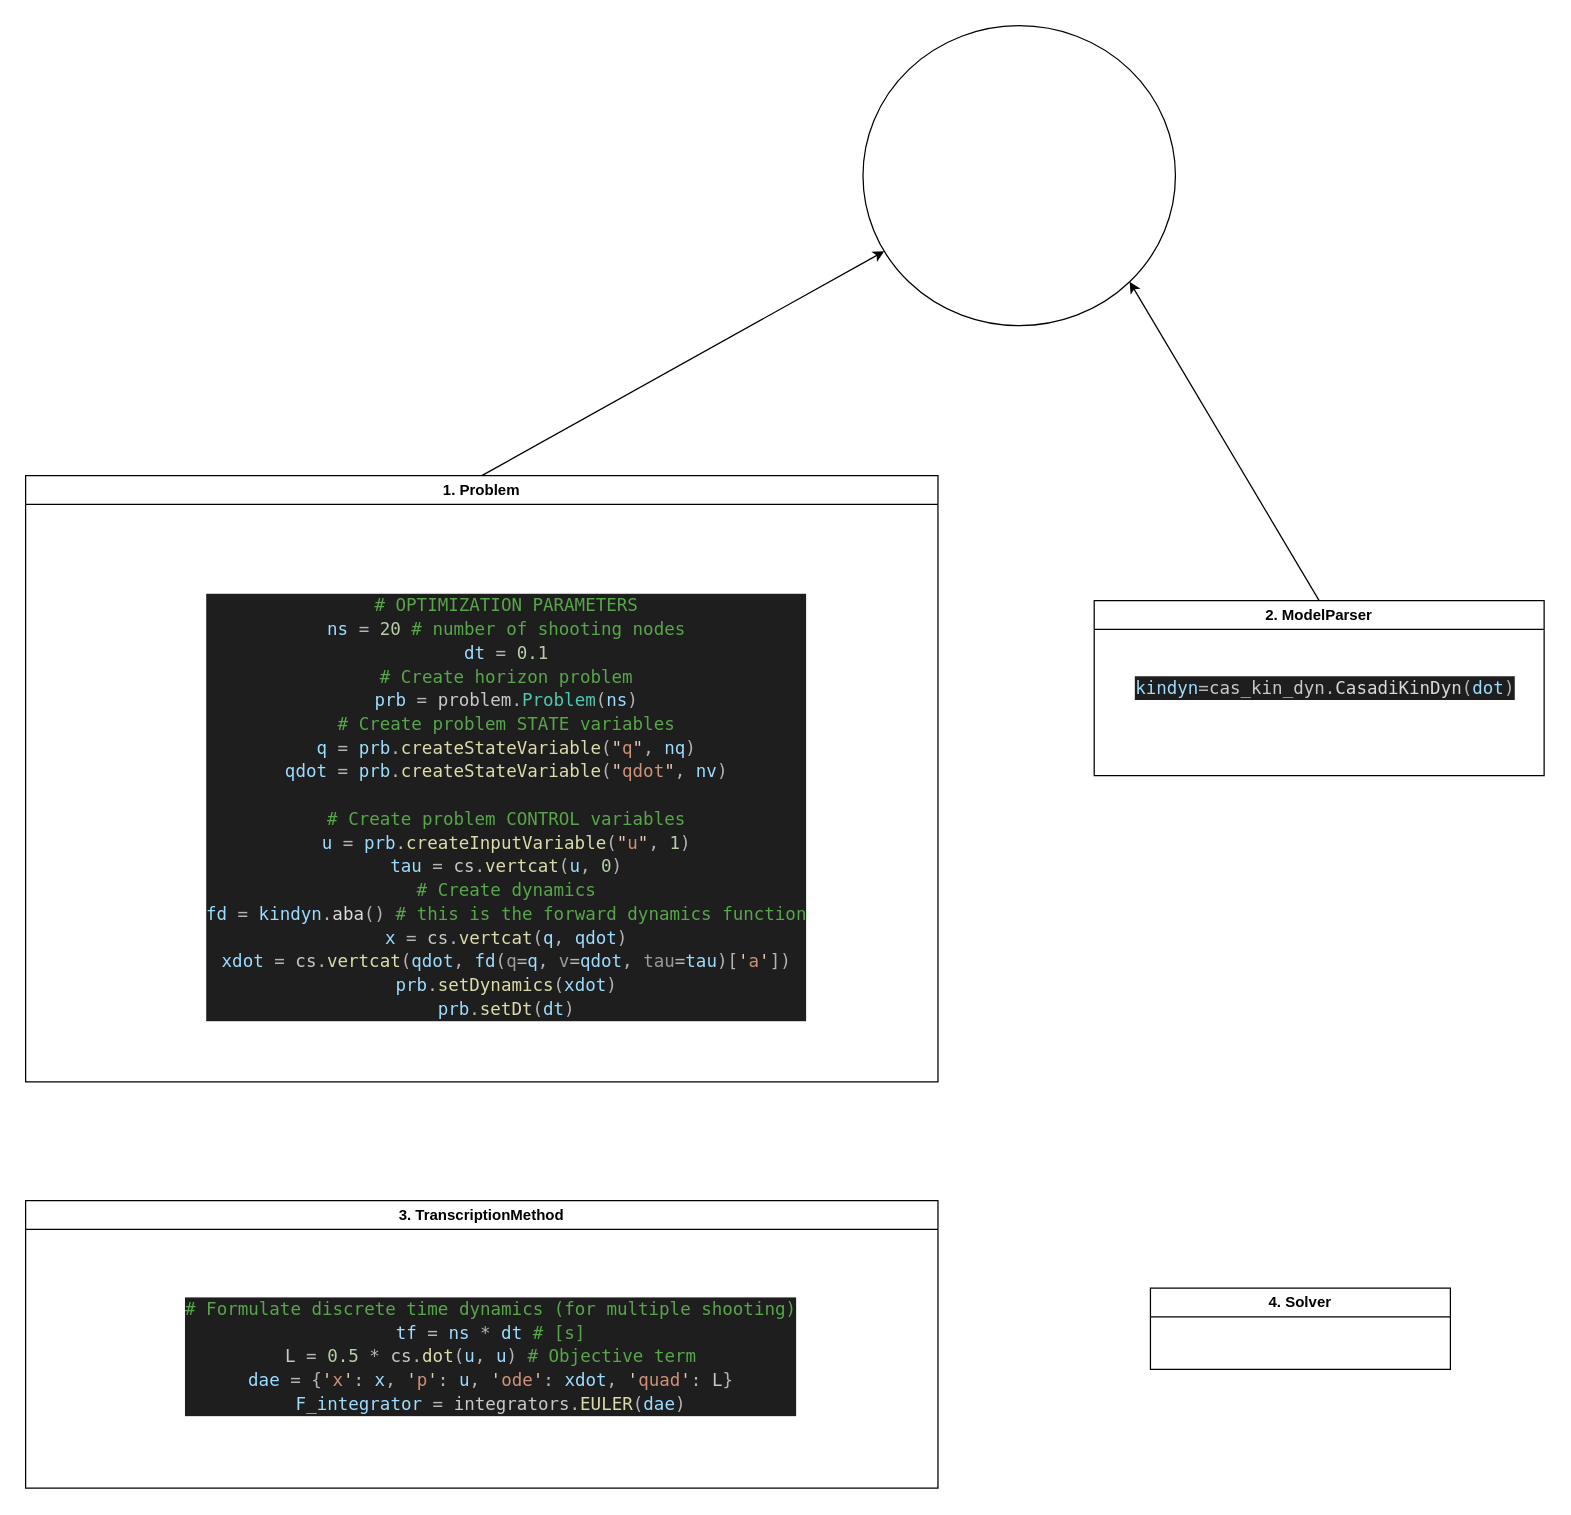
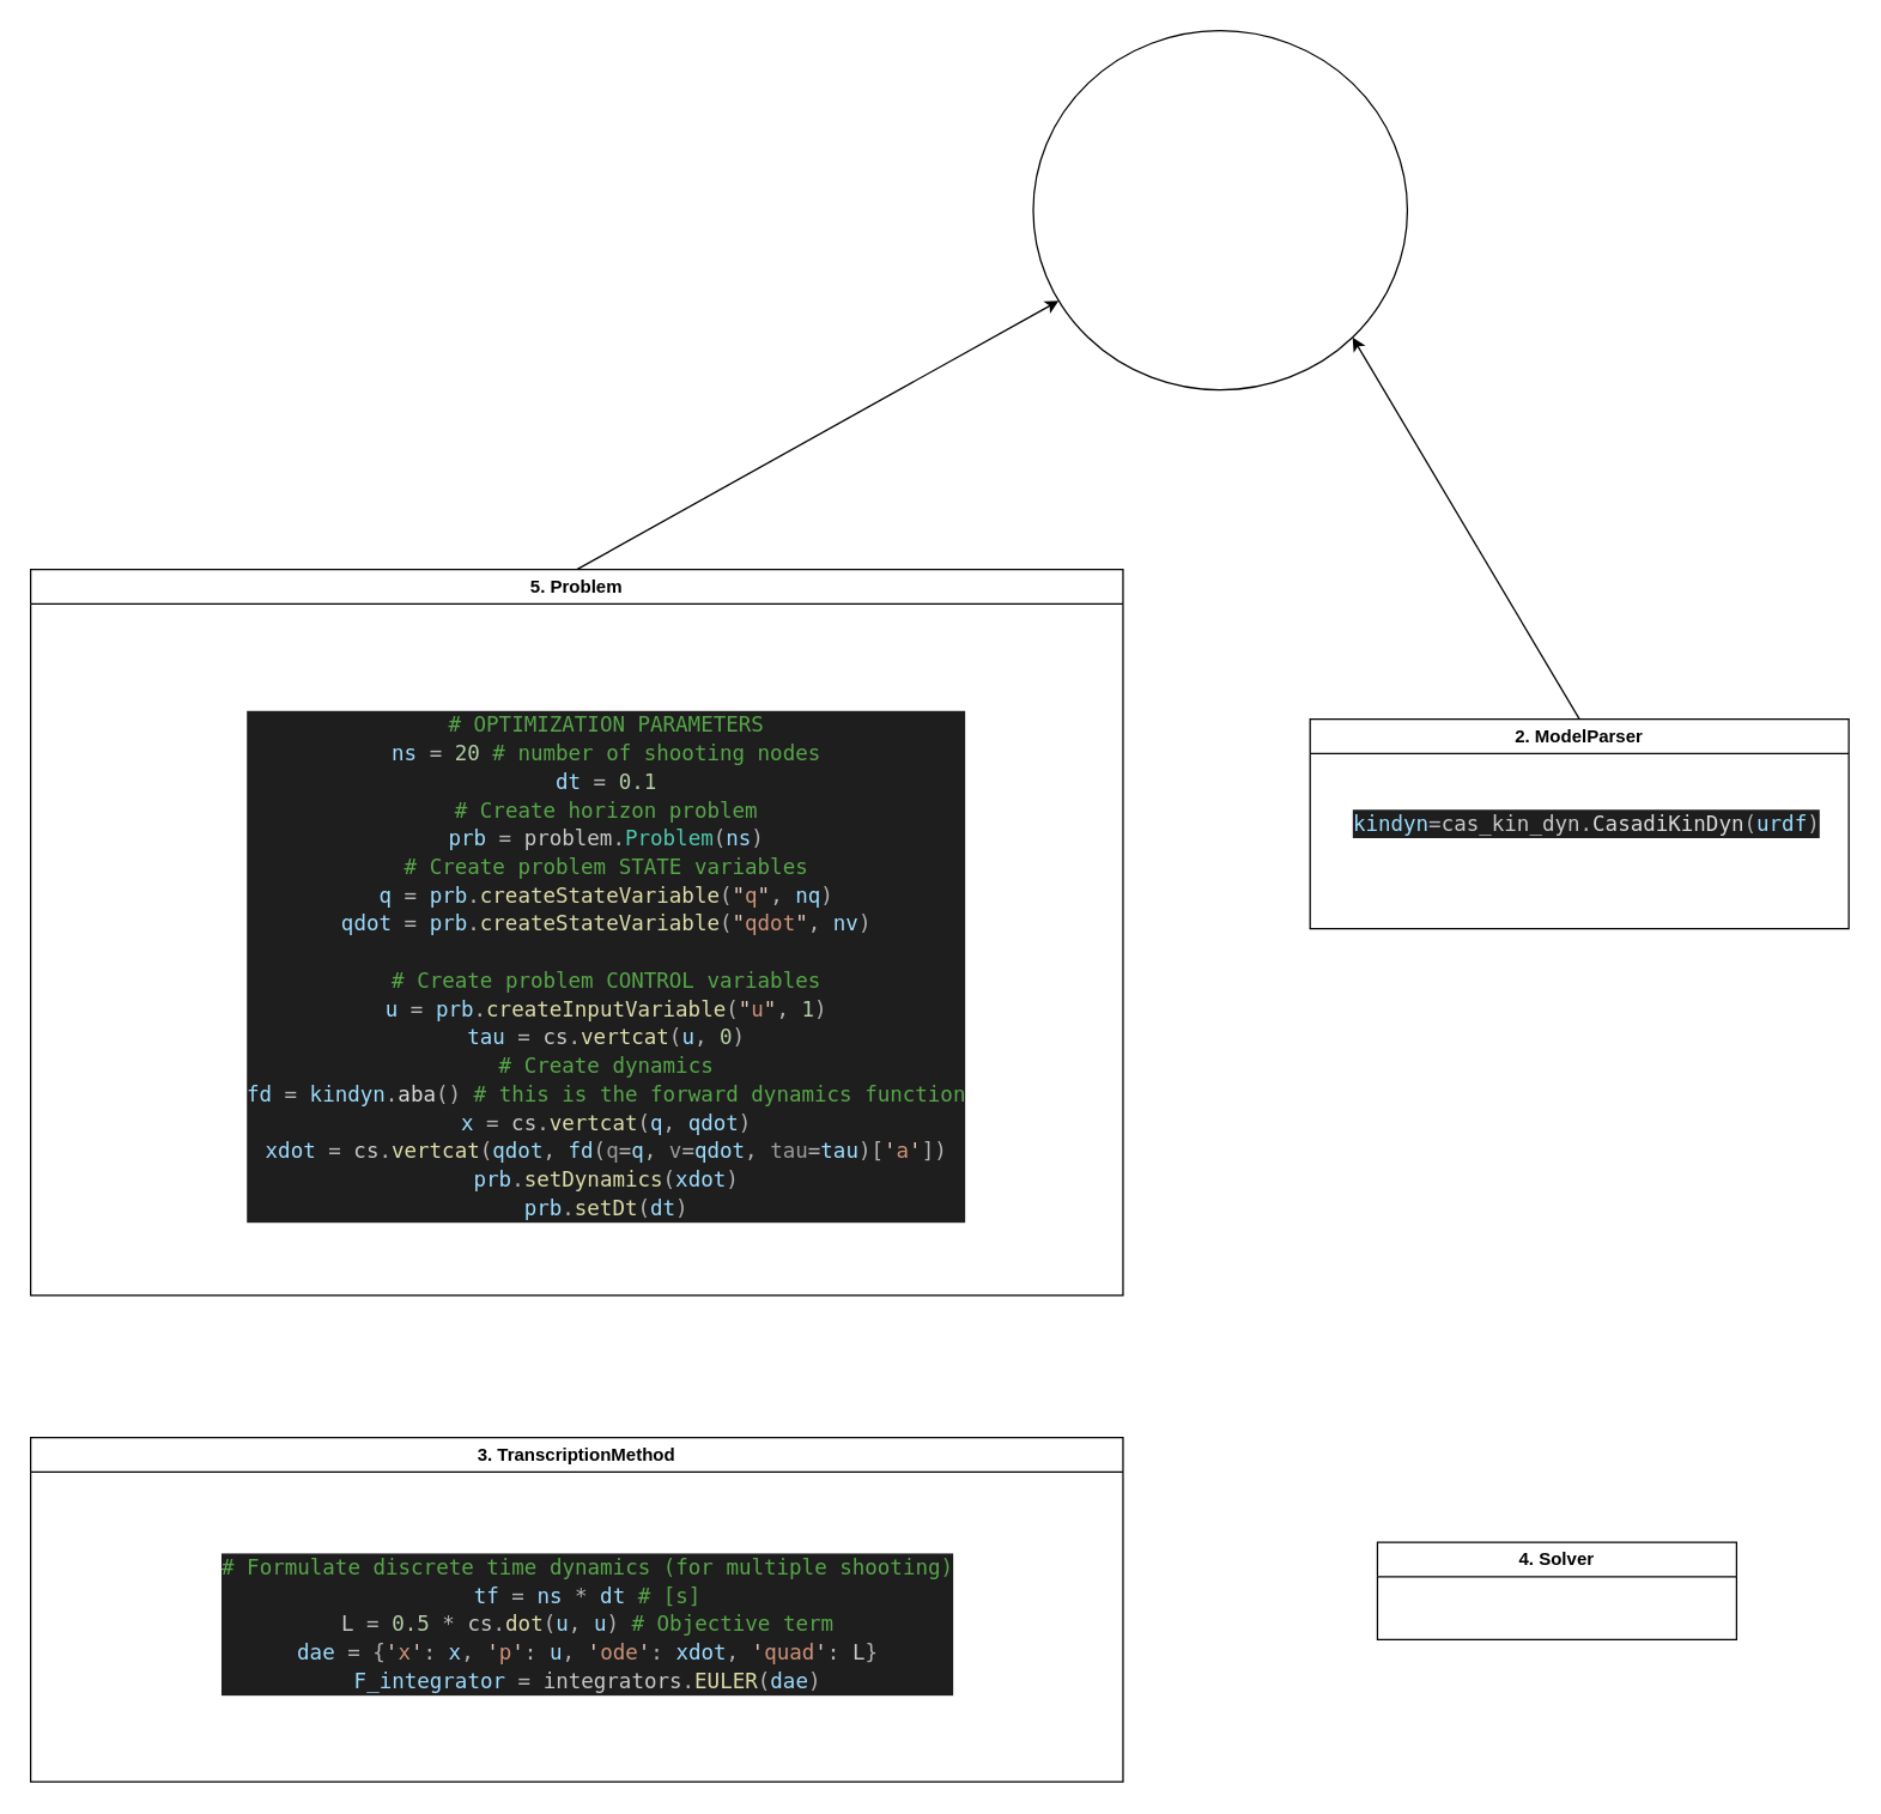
- <mxCell id="3" value="1. Problem" style="swimlane;whiteSpace=wrap;html=1;" parent="1" vertex="1"><mxGeometry x="20" y="380" width="730" height="485" as="geometry" /></mxCell>
+ <mxCell id="3" value="5. Problem" style="swimlane;whiteSpace=wrap;html=1;" parent="1" vertex="1"><mxGeometry x="20" y="380" width="730" height="485" as="geometry" /></mxCell>
- <mxCell id="9" value="&lt;div style=&quot;color: rgb(218, 218, 218); background-color: rgb(30, 30, 30); font-family: &amp;quot;Droid Sans Mono&amp;quot;, &amp;quot;monospace&amp;quot;, monospace; font-size: 14px; line-height: 19px;&quot;&gt;&lt;span style=&quot;color: #9cdcfe;&quot;&gt;kindyn&lt;/span&gt;&lt;span style=&quot;color: #b4b4b4;&quot;&gt;=&lt;/span&gt;&lt;span style=&quot;color: #c8c8c8;&quot;&gt;cas_kin_dyn&lt;/span&gt;&lt;span style=&quot;color: #b4b4b4;&quot;&gt;.&lt;/span&gt;CasadiKinDyn&lt;span style=&quot;color: #b4b4b4;&quot;&gt;(&lt;/span&gt;&lt;span style=&quot;color: #9cdcfe;&quot;&gt;dot&lt;/span&gt;&lt;span style=&quot;color: #b4b4b4;&quot;&gt;)&lt;/span&gt;&lt;/div&gt;" style="text;html=1;strokeColor=none;fillColor=none;align=center;verticalAlign=middle;whiteSpace=wrap;rounded=0;" parent="8" vertex="1"><mxGeometry x="30" y="55" width="310" height="30" as="geometry" /></mxCell>
+ <mxCell id="9" value="&lt;div style=&quot;color: rgb(218, 218, 218); background-color: rgb(30, 30, 30); font-family: &amp;quot;Droid Sans Mono&amp;quot;, &amp;quot;monospace&amp;quot;, monospace; font-size: 14px; line-height: 19px;&quot;&gt;&lt;span style=&quot;color: #9cdcfe;&quot;&gt;kindyn&lt;/span&gt;&lt;span style=&quot;color: #b4b4b4;&quot;&gt;=&lt;/span&gt;&lt;span style=&quot;color: #c8c8c8;&quot;&gt;cas_kin_dyn&lt;/span&gt;&lt;span style=&quot;color: #b4b4b4;&quot;&gt;.&lt;/span&gt;CasadiKinDyn&lt;span style=&quot;color: #b4b4b4;&quot;&gt;(&lt;/span&gt;&lt;span style=&quot;color: #9cdcfe;&quot;&gt;urdf&lt;/span&gt;&lt;span style=&quot;color: #b4b4b4;&quot;&gt;)&lt;/span&gt;&lt;/div&gt;" style="text;html=1;strokeColor=none;fillColor=none;align=center;verticalAlign=middle;whiteSpace=wrap;rounded=0;" parent="8" vertex="1"><mxGeometry x="30" y="55" width="310" height="30" as="geometry" /></mxCell>
